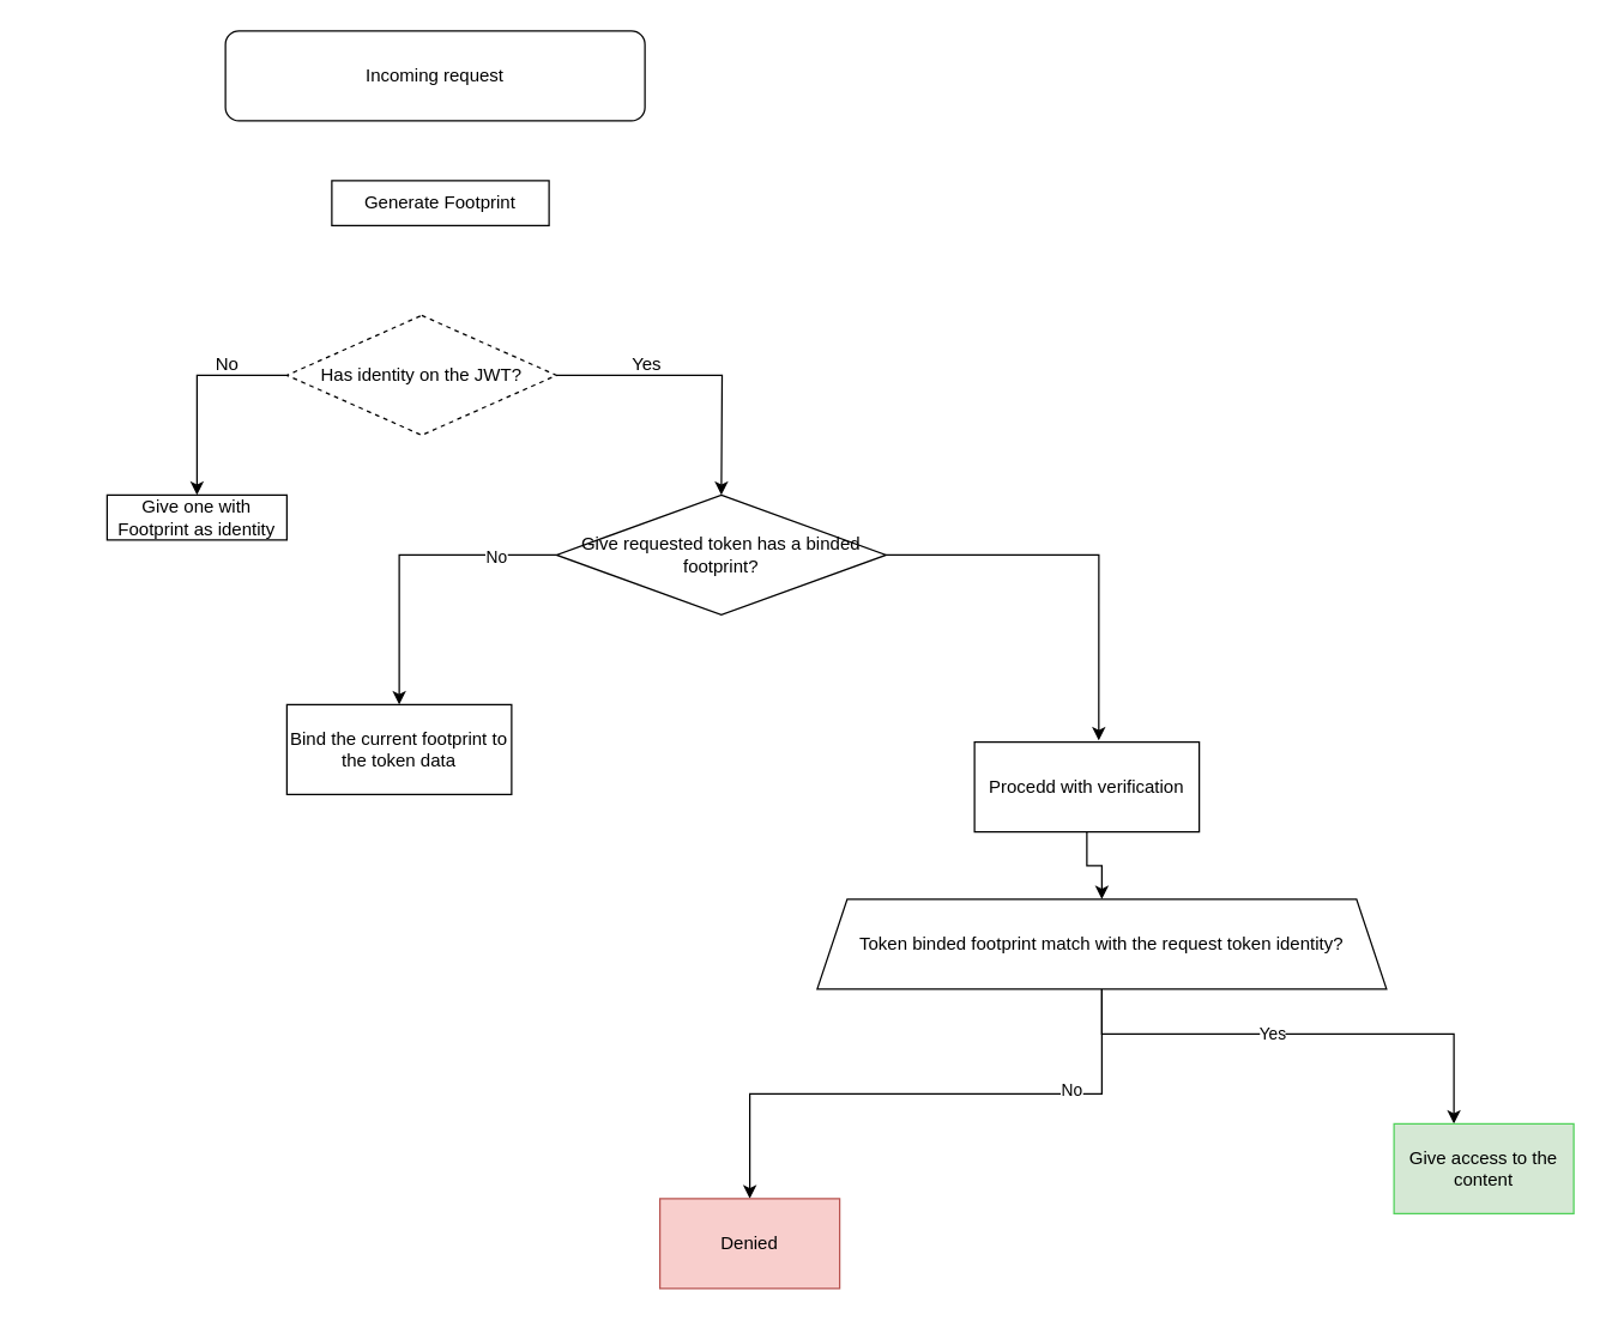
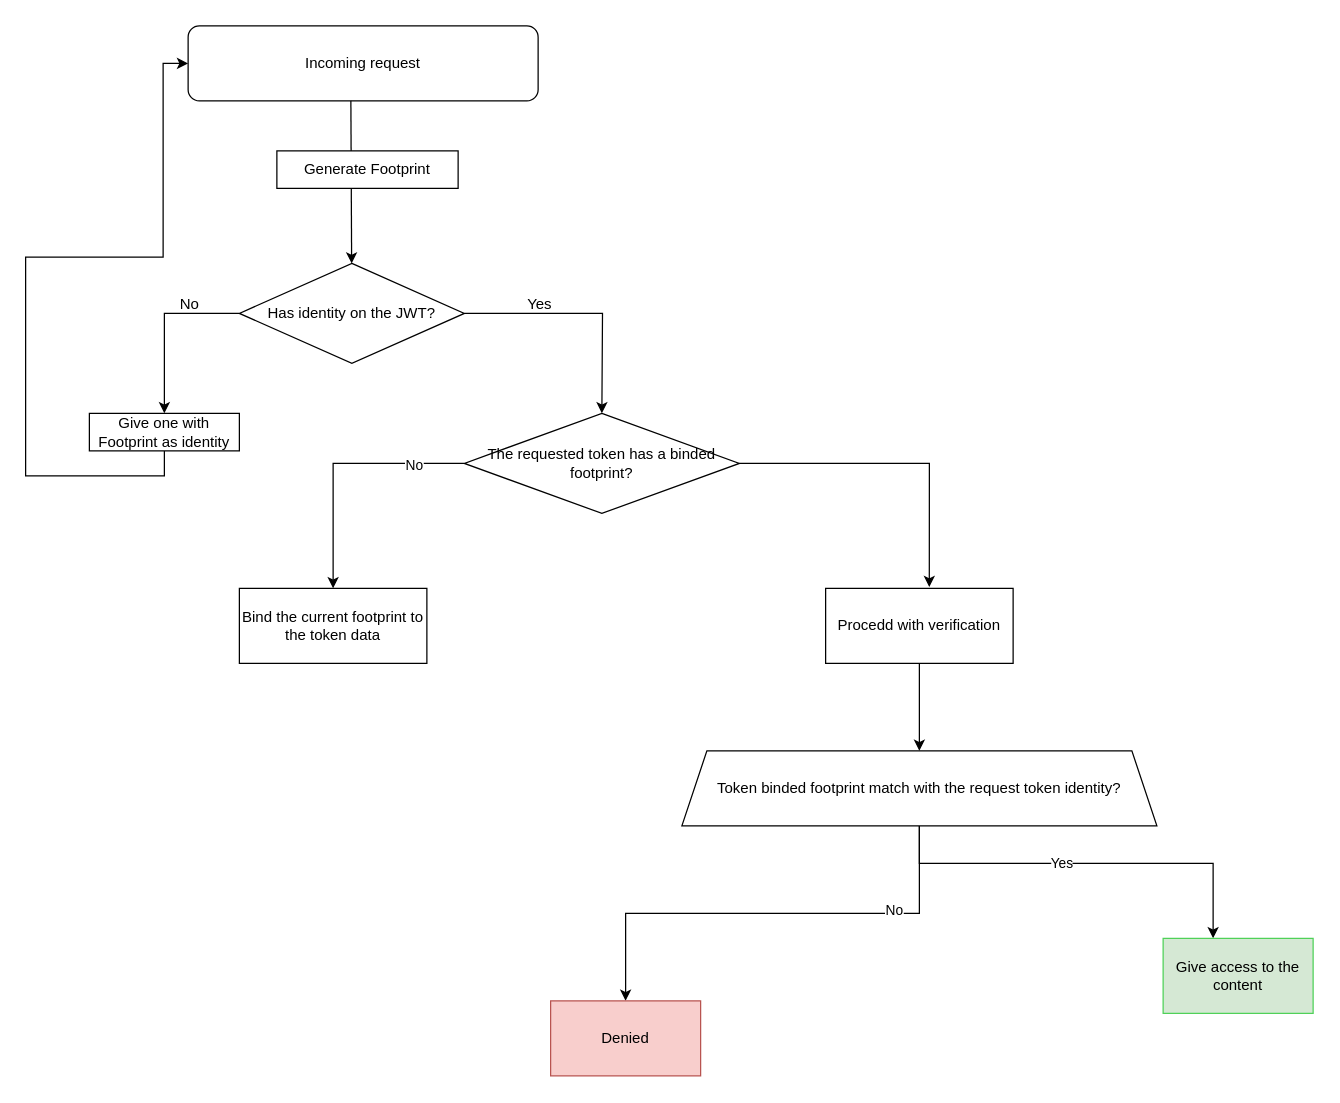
+ <mxCell id="3" value="" style="endArrow=classic;html=1;rounded=0;exitX=0.465;exitY=1;exitDx=0;exitDy=0;exitPerimeter=0;" edge="1" parent="1" source="2" target="6"><mxGeometry width="50" height="50" relative="1" as="geometry"><mxPoint x="340" y="280" as="sourcePoint" /><mxPoint x="310" y="150" as="targetPoint" /></mxGeometry></mxCell>
+ <mxCell id="7" style="edgeStyle=orthogonalEdgeStyle;rounded=0;orthogonalLoop=1;jettySize=auto;html=1;exitX=0.5;exitY=1;exitDx=0;exitDy=0;entryX=0;entryY=0.5;entryDx=0;entryDy=0;" edge="1" parent="1" source="8" target="2"><mxGeometry relative="1" as="geometry"><Array as="points"><mxPoint x="131" y="380" /><mxPoint x="20" y="380" /><mxPoint x="20" y="205" /><mxPoint x="130" y="205" /><mxPoint x="130" y="50" /></Array></mxGeometry></mxCell>
- <mxCell id="6" value="Has identity on the JWT?" style="rhombus;whiteSpace=wrap;html=1;dashed=1;" vertex="1" parent="1"><mxGeometry x="191" y="210" width="180" height="80" as="geometry" /></mxCell>
+ <mxCell id="6" value="Has identity on the JWT?" style="rhombus;whiteSpace=wrap;html=1;" vertex="1" parent="1"><mxGeometry x="191" y="210" width="180" height="80" as="geometry" /></mxCell>
- <mxCell id="14" value="Give requested token has a binded footprint?" style="rhombus;whiteSpace=wrap;html=1;" vertex="1" parent="1"><mxGeometry x="371" y="330" width="220" height="80" as="geometry" /></mxCell>
+ <mxCell id="14" value="The requested token has a binded footprint?" style="rhombus;whiteSpace=wrap;html=1;" vertex="1" parent="1"><mxGeometry x="371" y="330" width="220" height="80" as="geometry" /></mxCell>
- <mxCell id="17" value="Procedd with verification" style="rounded=0;whiteSpace=wrap;html=1;" vertex="1" parent="1"><mxGeometry x="650" y="495" width="150" height="60" as="geometry" /></mxCell>
+ <mxCell id="17" value="Procedd with verification" style="rounded=0;whiteSpace=wrap;html=1;" vertex="1" parent="1"><mxGeometry x="660" y="470" width="150" height="60" as="geometry" /></mxCell>
